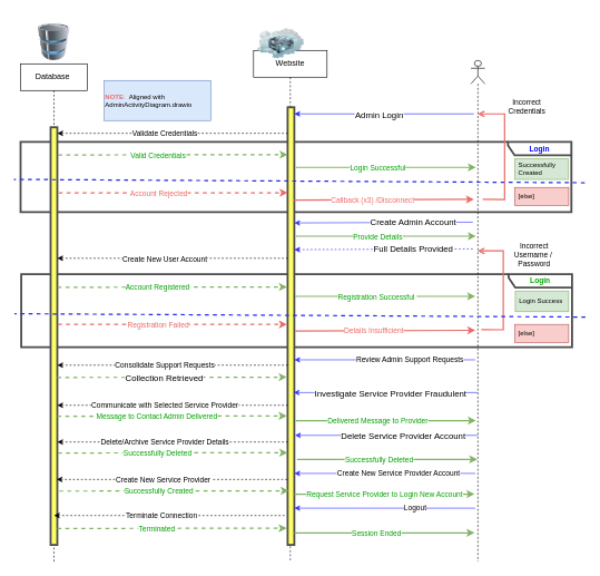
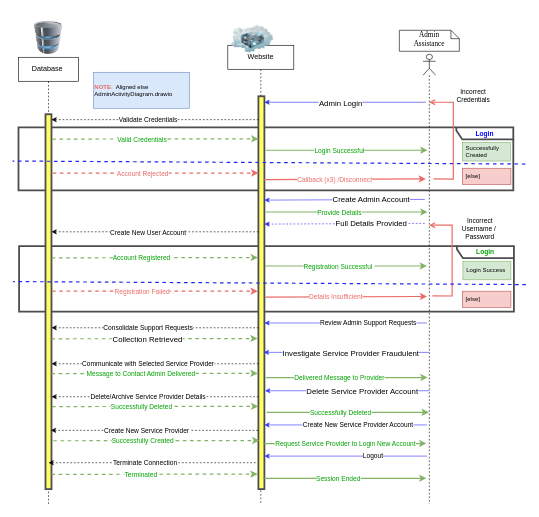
+ <mxCell id="5" value="Admin&lt;br&gt;Assistance" style="shape=note;whiteSpace=wrap;html=1;size=14;verticalAlign=middle;align=center;spacingTop=-6;rounded=0;shadow=0;comic=0;labelBackgroundColor=none;strokeWidth=1;fontFamily=Verdana;fontSize=12" parent="1" vertex="1"><mxGeometry x="665" y="50" width="100" height="35" as="geometry" /></mxCell>
- <mxCell id="71" value="&lt;font color=&quot;#ea6b66&quot;&gt;&lt;b&gt;NOTE&lt;/b&gt;:&lt;/font&gt;&amp;nbsp; Aligned with AdminActivityDiagram.drawio" style="text;html=1;strokeColor=#6c8ebf;fillColor=#dae8fc;align=left;verticalAlign=middle;whiteSpace=wrap;rounded=0;fontSize=10;" parent="1" vertex="1"><mxGeometry x="155" y="120" width="160" height="60" as="geometry" /></mxCell>
+ <mxCell id="71" value="&lt;font color=&quot;#ea6b66&quot;&gt;&lt;b&gt;NOTE&lt;/b&gt;:&lt;/font&gt;&amp;nbsp; Aligned else AdminActivityDiagram.drawio" style="text;html=1;strokeColor=#6c8ebf;fillColor=#dae8fc;align=left;verticalAlign=middle;whiteSpace=wrap;rounded=0;fontSize=10;" parent="1" vertex="1"><mxGeometry x="155" y="120" width="160" height="60" as="geometry" /></mxCell>
